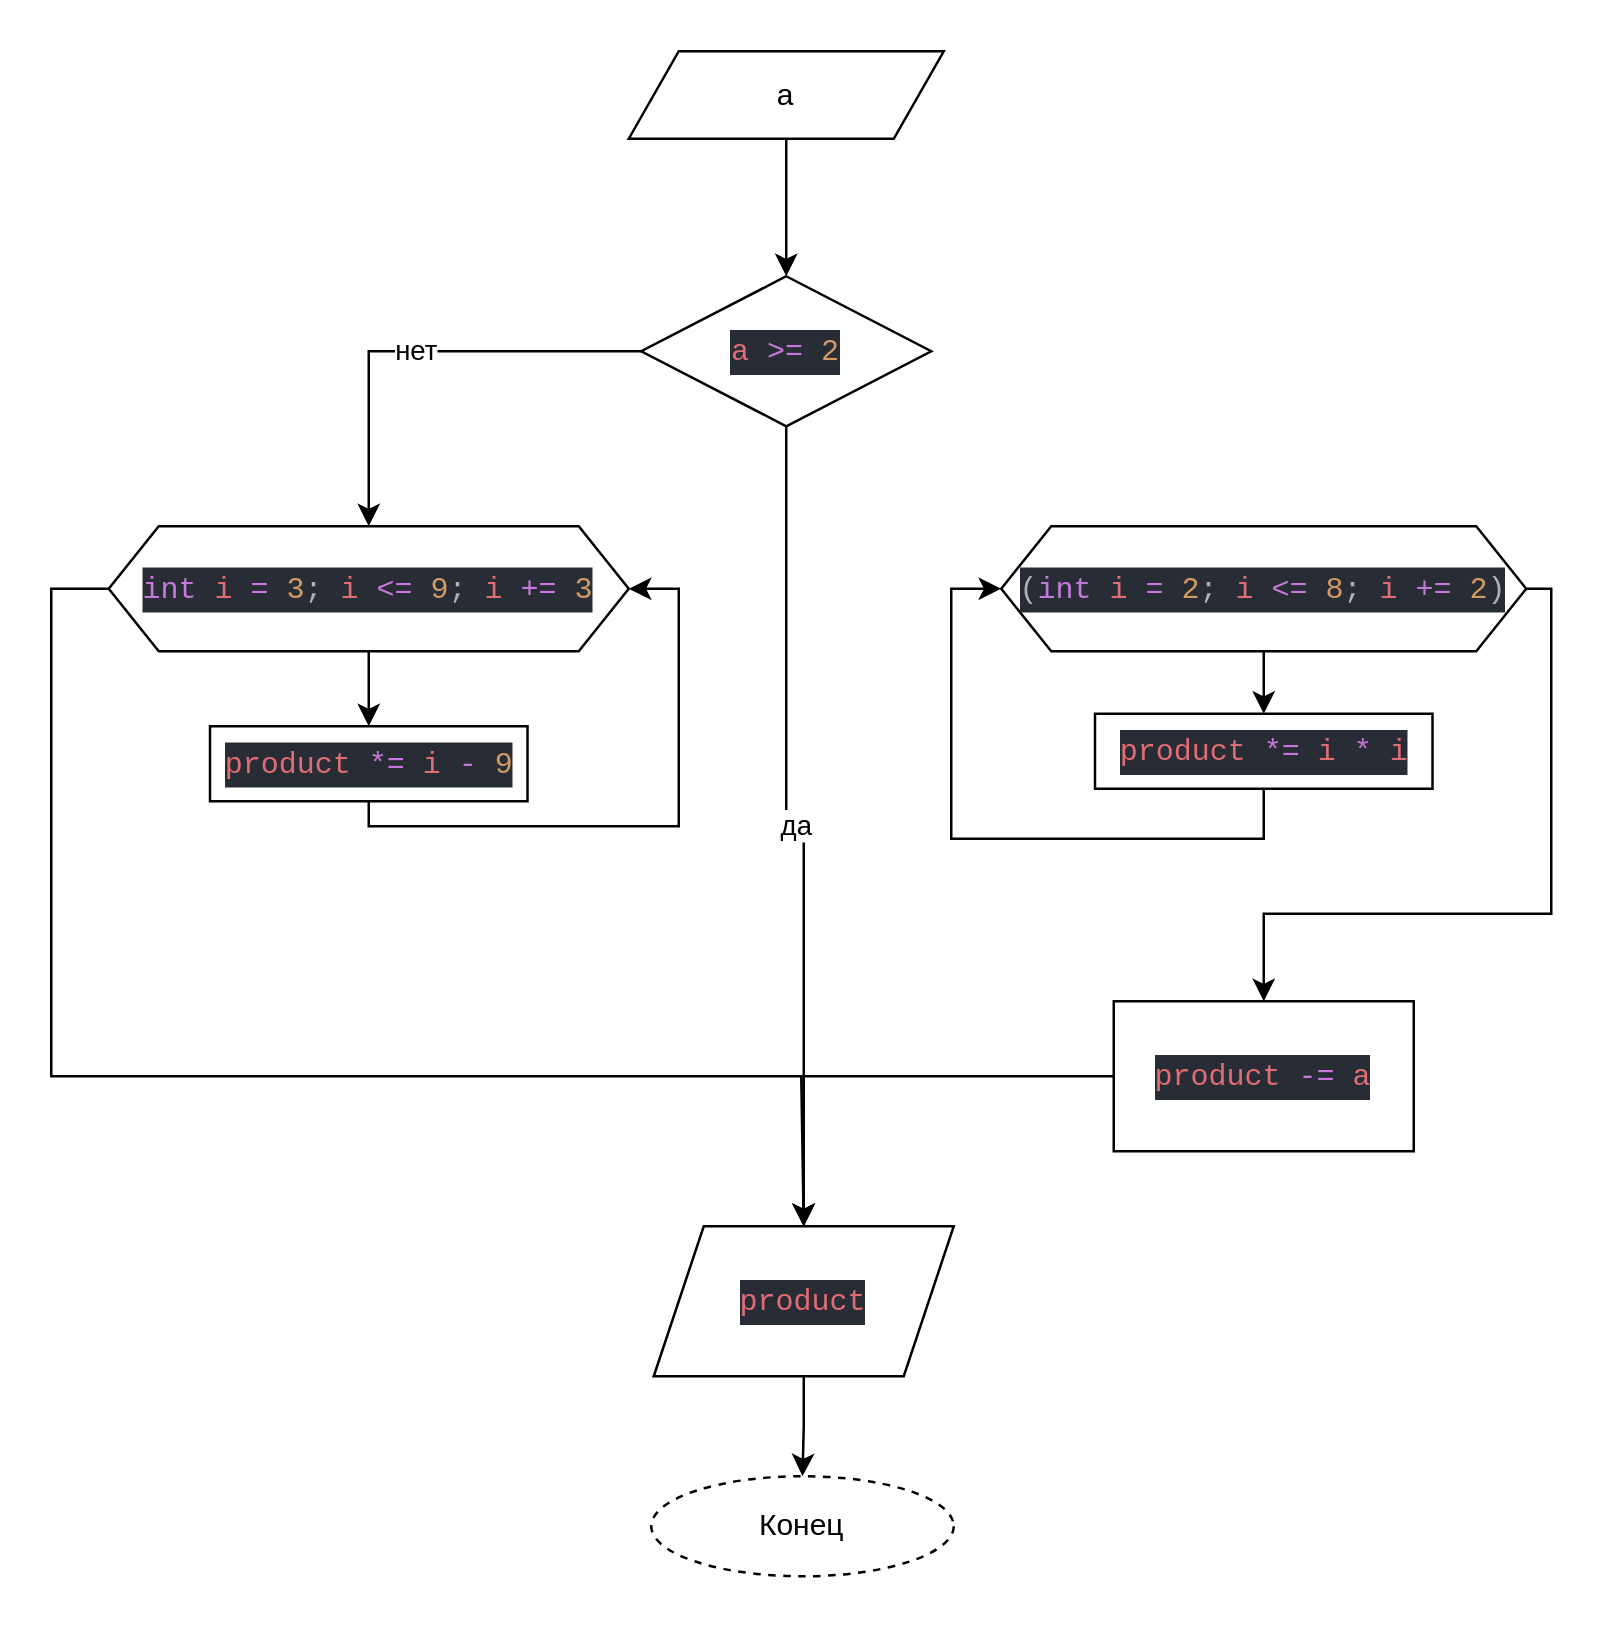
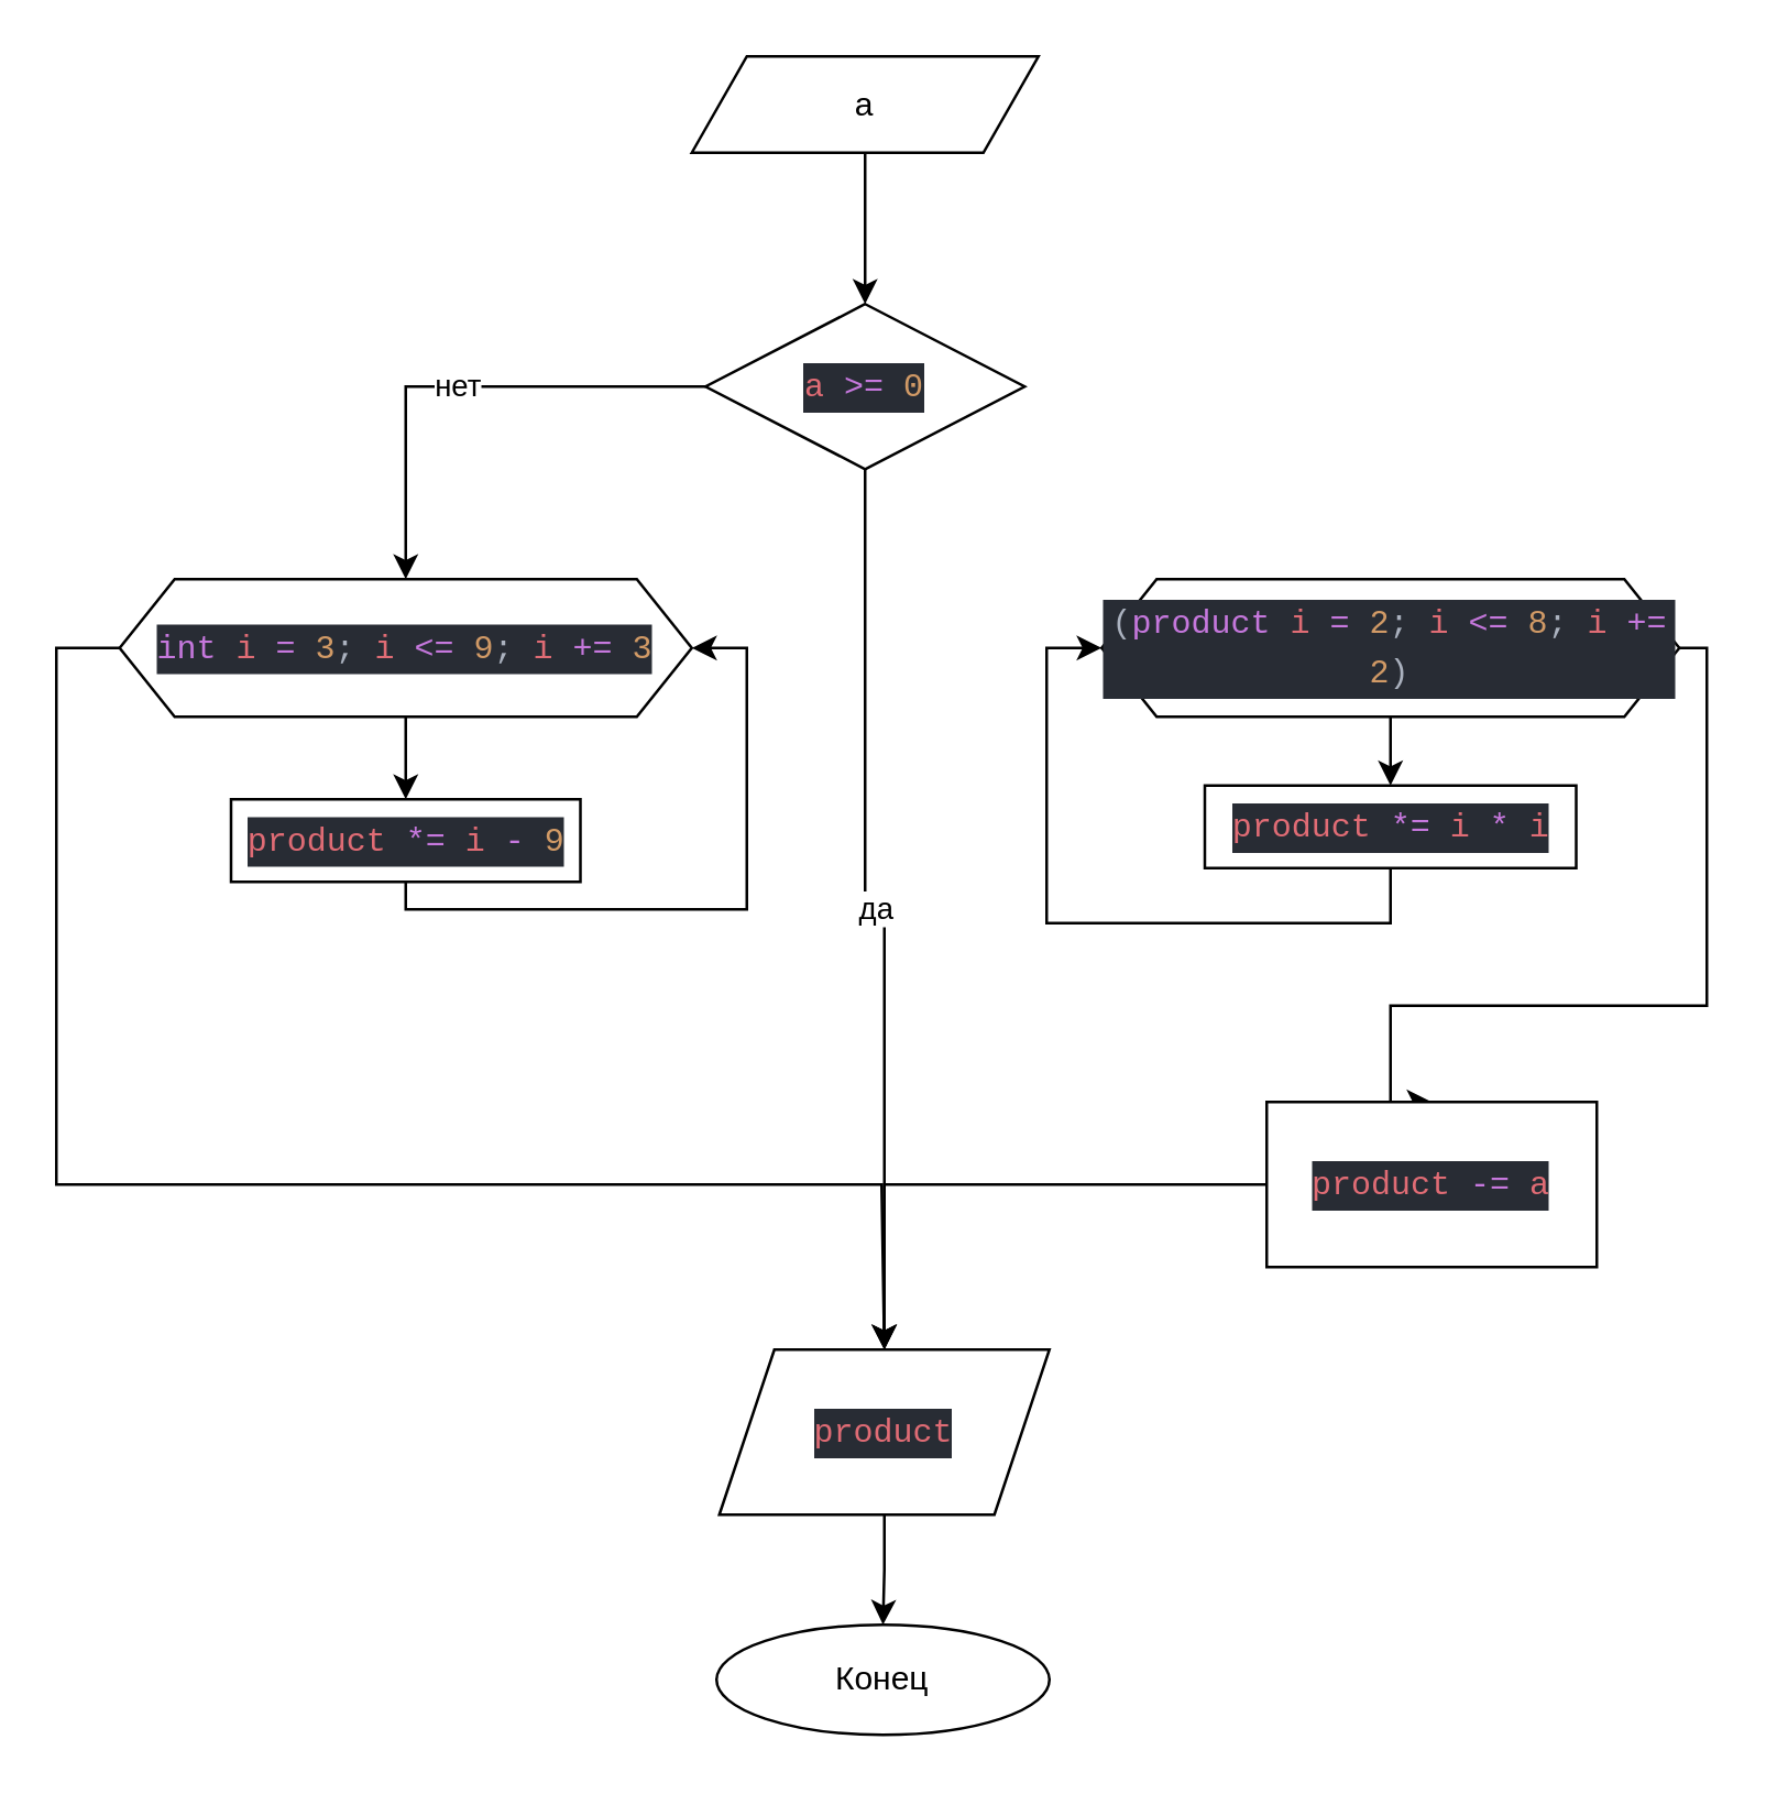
- <mxCell id="7" value="&lt;meta charset=&quot;utf-8&quot;&gt;&lt;div style=&quot;color: rgb(171, 178, 191); background-color: rgb(40, 44, 52); font-family: menlo, monaco, &amp;quot;courier new&amp;quot;, monospace; font-weight: normal; font-size: 12px; line-height: 18px;&quot;&gt;&lt;div&gt;&lt;span style=&quot;color: #e06c75&quot;&gt;a&lt;/span&gt;&lt;span style=&quot;color: #abb2bf&quot;&gt; &lt;/span&gt;&lt;span style=&quot;color: #c678dd&quot;&gt;&amp;gt;=&lt;/span&gt;&lt;span style=&quot;color: #abb2bf&quot;&gt; &lt;/span&gt;&lt;span style=&quot;color: #d19a66&quot;&gt;2&lt;/span&gt;&lt;/div&gt;&lt;/div&gt;" style="rhombus;whiteSpace=wrap;html=1;" vertex="1" parent="1"><mxGeometry x="256" y="110" width="116" height="60" as="geometry" /></mxCell>
+ <mxCell id="7" value="&lt;meta charset=&quot;utf-8&quot;&gt;&lt;div style=&quot;color: rgb(171, 178, 191); background-color: rgb(40, 44, 52); font-family: menlo, monaco, &amp;quot;courier new&amp;quot;, monospace; font-weight: normal; font-size: 12px; line-height: 18px;&quot;&gt;&lt;div&gt;&lt;span style=&quot;color: #e06c75&quot;&gt;a&lt;/span&gt;&lt;span style=&quot;color: #abb2bf&quot;&gt; &lt;/span&gt;&lt;span style=&quot;color: #c678dd&quot;&gt;&amp;gt;=&lt;/span&gt;&lt;span style=&quot;color: #abb2bf&quot;&gt; &lt;/span&gt;&lt;span style=&quot;color: #d19a66&quot;&gt;0&lt;/span&gt;&lt;/div&gt;&lt;/div&gt;" style="rhombus;whiteSpace=wrap;html=1;" vertex="1" parent="1"><mxGeometry x="256" y="110" width="116" height="60" as="geometry" /></mxCell>
- <mxCell id="10" value="&lt;div style=&quot;color: rgb(171 , 178 , 191) ; background-color: rgb(40 , 44 , 52) ; font-family: &amp;#34;menlo&amp;#34; , &amp;#34;monaco&amp;#34; , &amp;#34;courier new&amp;#34; , monospace ; line-height: 18px&quot;&gt;(&lt;span style=&quot;color: #c678dd&quot;&gt;int&lt;/span&gt; &lt;span style=&quot;color: #e06c75&quot;&gt;i&lt;/span&gt; &lt;span style=&quot;color: #c678dd&quot;&gt;=&lt;/span&gt; &lt;span style=&quot;color: #d19a66&quot;&gt;2&lt;/span&gt;; &lt;span style=&quot;color: #e06c75&quot;&gt;i&lt;/span&gt; &lt;span style=&quot;color: #c678dd&quot;&gt;&amp;lt;=&lt;/span&gt; &lt;span style=&quot;color: #d19a66&quot;&gt;8&lt;/span&gt;; &lt;span style=&quot;color: #e06c75&quot;&gt;i&lt;/span&gt; &lt;span style=&quot;color: #c678dd&quot;&gt;+=&lt;/span&gt; &lt;span style=&quot;color: #d19a66&quot;&gt;2&lt;/span&gt;) &lt;/div&gt;" style="shape=hexagon;perimeter=hexagonPerimeter2;whiteSpace=wrap;html=1;fixedSize=1;" vertex="1" parent="1"><mxGeometry x="400" y="210" width="210" height="50" as="geometry" /></mxCell>
+ <mxCell id="10" value="&lt;div style=&quot;color: rgb(171 , 178 , 191) ; background-color: rgb(40 , 44 , 52) ; font-family: &amp;#34;menlo&amp;#34; , &amp;#34;monaco&amp;#34; , &amp;#34;courier new&amp;#34; , monospace ; line-height: 18px&quot;&gt;(&lt;span style=&quot;color: #c678dd&quot;&gt;product&lt;/span&gt; &lt;span style=&quot;color: #e06c75&quot;&gt;i&lt;/span&gt; &lt;span style=&quot;color: #c678dd&quot;&gt;=&lt;/span&gt; &lt;span style=&quot;color: #d19a66&quot;&gt;2&lt;/span&gt;; &lt;span style=&quot;color: #e06c75&quot;&gt;i&lt;/span&gt; &lt;span style=&quot;color: #c678dd&quot;&gt;&amp;lt;=&lt;/span&gt; &lt;span style=&quot;color: #d19a66&quot;&gt;8&lt;/span&gt;; &lt;span style=&quot;color: #e06c75&quot;&gt;i&lt;/span&gt; &lt;span style=&quot;color: #c678dd&quot;&gt;+=&lt;/span&gt; &lt;span style=&quot;color: #d19a66&quot;&gt;2&lt;/span&gt;) &lt;/div&gt;" style="shape=hexagon;perimeter=hexagonPerimeter2;whiteSpace=wrap;html=1;fixedSize=1;" vertex="1" parent="1"><mxGeometry x="400" y="210" width="210" height="50" as="geometry" /></mxCell>
- <mxCell id="17" value="&lt;meta charset=&quot;utf-8&quot;&gt;&lt;div style=&quot;color: rgb(171, 178, 191); background-color: rgb(40, 44, 52); font-family: menlo, monaco, &amp;quot;courier new&amp;quot;, monospace; font-weight: normal; font-size: 12px; line-height: 18px;&quot;&gt;&lt;div&gt;&lt;span style=&quot;color: #e06c75&quot;&gt;product&lt;/span&gt;&lt;span style=&quot;color: #abb2bf&quot;&gt; &lt;/span&gt;&lt;span style=&quot;color: #c678dd&quot;&gt;-=&lt;/span&gt;&lt;span style=&quot;color: #abb2bf&quot;&gt; &lt;/span&gt;&lt;span style=&quot;color: #e06c75&quot;&gt;a&lt;/span&gt;&lt;/div&gt;&lt;/div&gt;" style="rounded=0;whiteSpace=wrap;html=1;" vertex="1" parent="1"><mxGeometry x="445" y="400" width="120" height="60" as="geometry" /></mxCell>
+ <mxCell id="17" value="&lt;meta charset=&quot;utf-8&quot;&gt;&lt;div style=&quot;color: rgb(171, 178, 191); background-color: rgb(40, 44, 52); font-family: menlo, monaco, &amp;quot;courier new&amp;quot;, monospace; font-weight: normal; font-size: 12px; line-height: 18px;&quot;&gt;&lt;div&gt;&lt;span style=&quot;color: #e06c75&quot;&gt;product&lt;/span&gt;&lt;span style=&quot;color: #abb2bf&quot;&gt; &lt;/span&gt;&lt;span style=&quot;color: #c678dd&quot;&gt;-=&lt;/span&gt;&lt;span style=&quot;color: #abb2bf&quot;&gt; &lt;/span&gt;&lt;span style=&quot;color: #e06c75&quot;&gt;a&lt;/span&gt;&lt;/div&gt;&lt;/div&gt;" style="rounded=0;whiteSpace=wrap;html=1;" vertex="1" parent="1"><mxGeometry x="460" y="400" width="120" height="60" as="geometry" /></mxCell>
- <mxCell id="4" value="Конец" style="ellipse;whiteSpace=wrap;html=1;labelBackgroundColor=none;dashed=1;" vertex="1" parent="1"><mxGeometry x="260" y="590" width="121" height="40" as="geometry" /></mxCell>
+ <mxCell id="4" value="Конец" style="ellipse;whiteSpace=wrap;html=1;labelBackgroundColor=none;" vertex="1" parent="1"><mxGeometry x="260" y="590" width="121" height="40" as="geometry" /></mxCell>
